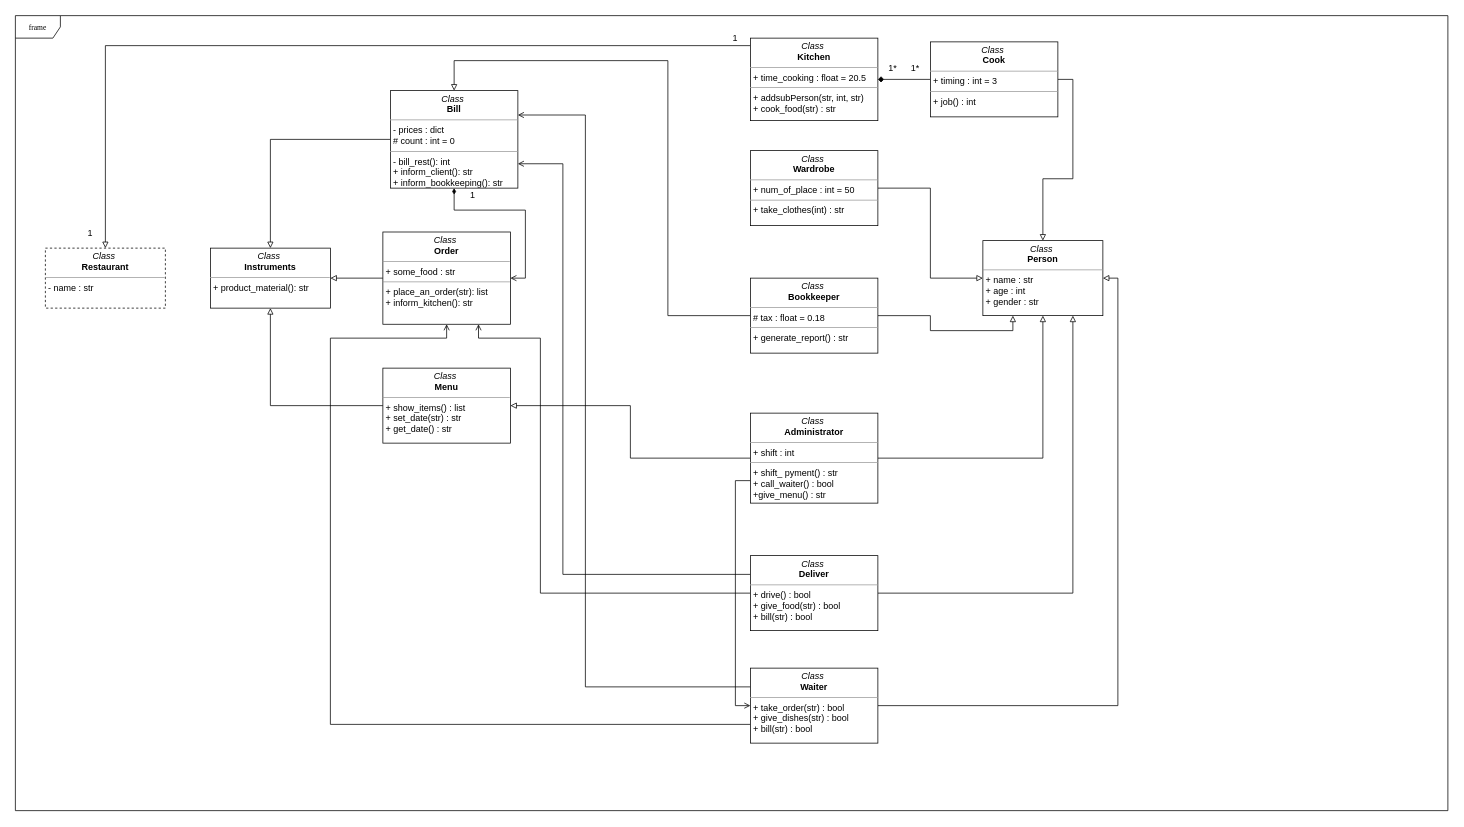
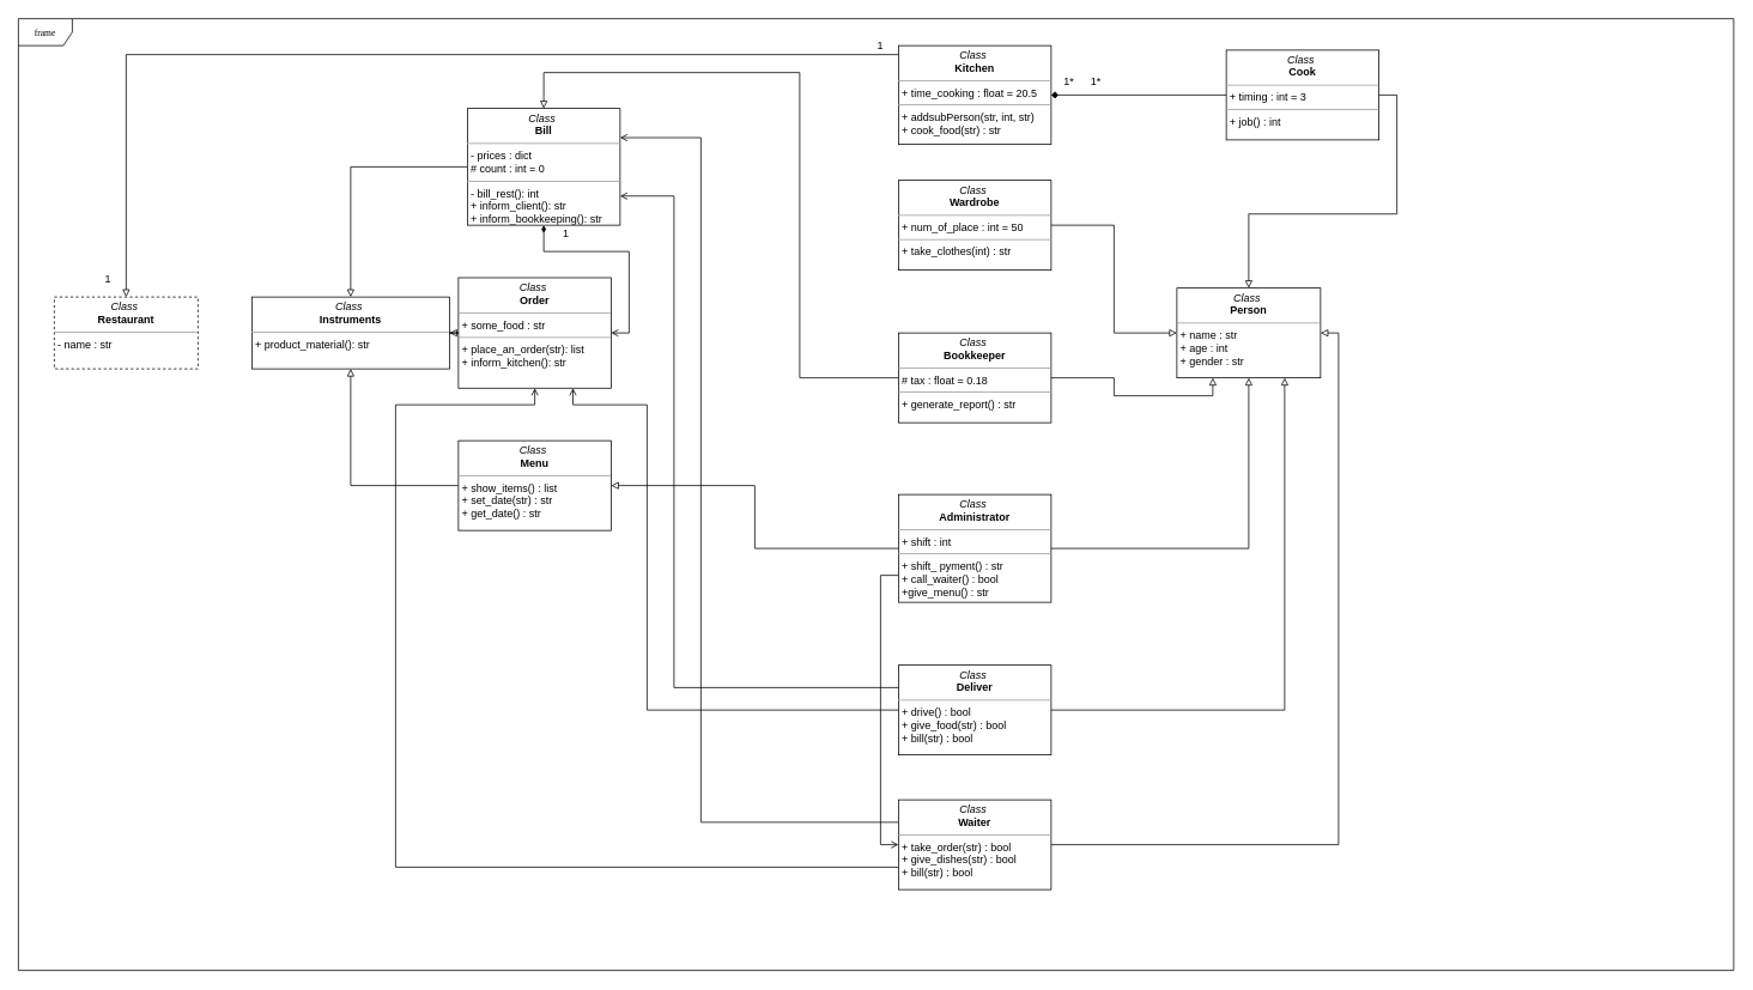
- <mxCell id="37" value="&lt;p style=&quot;margin: 0px ; margin-top: 4px ; text-align: center&quot;&gt;&lt;i&gt;Class&amp;nbsp;&lt;/i&gt;&lt;br&gt;&lt;b&gt;Cook&lt;/b&gt;&lt;/p&gt;&lt;hr size=&quot;1&quot;&gt;&lt;p style=&quot;margin: 0px ; margin-left: 4px&quot;&gt;+ timing : int = 3&amp;nbsp;&lt;br&gt;&lt;/p&gt;&lt;hr size=&quot;1&quot;&gt;&lt;p style=&quot;margin: 0px ; margin-left: 4px&quot;&gt;+ job() : int&lt;br&gt;&lt;/p&gt;" style="verticalAlign=top;align=left;overflow=fill;fontSize=12;fontFamily=Helvetica;html=1;rounded=0;shadow=0;comic=0;labelBackgroundColor=none;strokeWidth=1" vertex="1" parent="1"><mxGeometry x="1240" y="55" width="170" height="100" as="geometry" /></mxCell>
+ <mxCell id="37" value="&lt;p style=&quot;margin: 0px ; margin-top: 4px ; text-align: center&quot;&gt;&lt;i&gt;Class&amp;nbsp;&lt;/i&gt;&lt;br&gt;&lt;b&gt;Cook&lt;/b&gt;&lt;/p&gt;&lt;hr size=&quot;1&quot;&gt;&lt;p style=&quot;margin: 0px ; margin-left: 4px&quot;&gt;+ timing : int = 3&amp;nbsp;&lt;br&gt;&lt;/p&gt;&lt;hr size=&quot;1&quot;&gt;&lt;p style=&quot;margin: 0px ; margin-left: 4px&quot;&gt;+ job() : int&lt;br&gt;&lt;/p&gt;" style="verticalAlign=top;align=left;overflow=fill;fontSize=12;fontFamily=Helvetica;html=1;rounded=0;shadow=0;comic=0;labelBackgroundColor=none;strokeWidth=1" vertex="1" parent="1"><mxGeometry x="1365" y="55" width="170" height="100" as="geometry" /></mxCell>
- <mxCell id="6" value="&lt;p style=&quot;margin: 0px ; margin-top: 4px ; text-align: center&quot;&gt;&lt;i&gt;Class&amp;nbsp;&lt;/i&gt;&lt;br&gt;&lt;b&gt;Instruments&lt;/b&gt;&lt;/p&gt;&lt;hr size=&quot;1&quot;&gt;&lt;p style=&quot;margin: 0px ; margin-left: 4px&quot;&gt;+ product_material(): str&lt;/p&gt;" style="verticalAlign=top;align=left;overflow=fill;fontSize=12;fontFamily=Helvetica;html=1;rounded=0;shadow=0;comic=0;labelBackgroundColor=none;strokeWidth=1" parent="1" vertex="1"><mxGeometry x="280" y="330" width="160" height="80" as="geometry" /></mxCell>
+ <mxCell id="6" value="&lt;p style=&quot;margin: 0px ; margin-top: 4px ; text-align: center&quot;&gt;&lt;i&gt;Class&amp;nbsp;&lt;/i&gt;&lt;br&gt;&lt;b&gt;Instruments&lt;/b&gt;&lt;/p&gt;&lt;hr size=&quot;1&quot;&gt;&lt;p style=&quot;margin: 0px ; margin-left: 4px&quot;&gt;+ product_material(): str&lt;/p&gt;" style="verticalAlign=top;align=left;overflow=fill;fontSize=12;fontFamily=Helvetica;html=1;rounded=0;shadow=0;comic=0;labelBackgroundColor=none;strokeWidth=1" parent="1" vertex="1"><mxGeometry x="280" y="330" width="220" height="80" as="geometry" /></mxCell>
